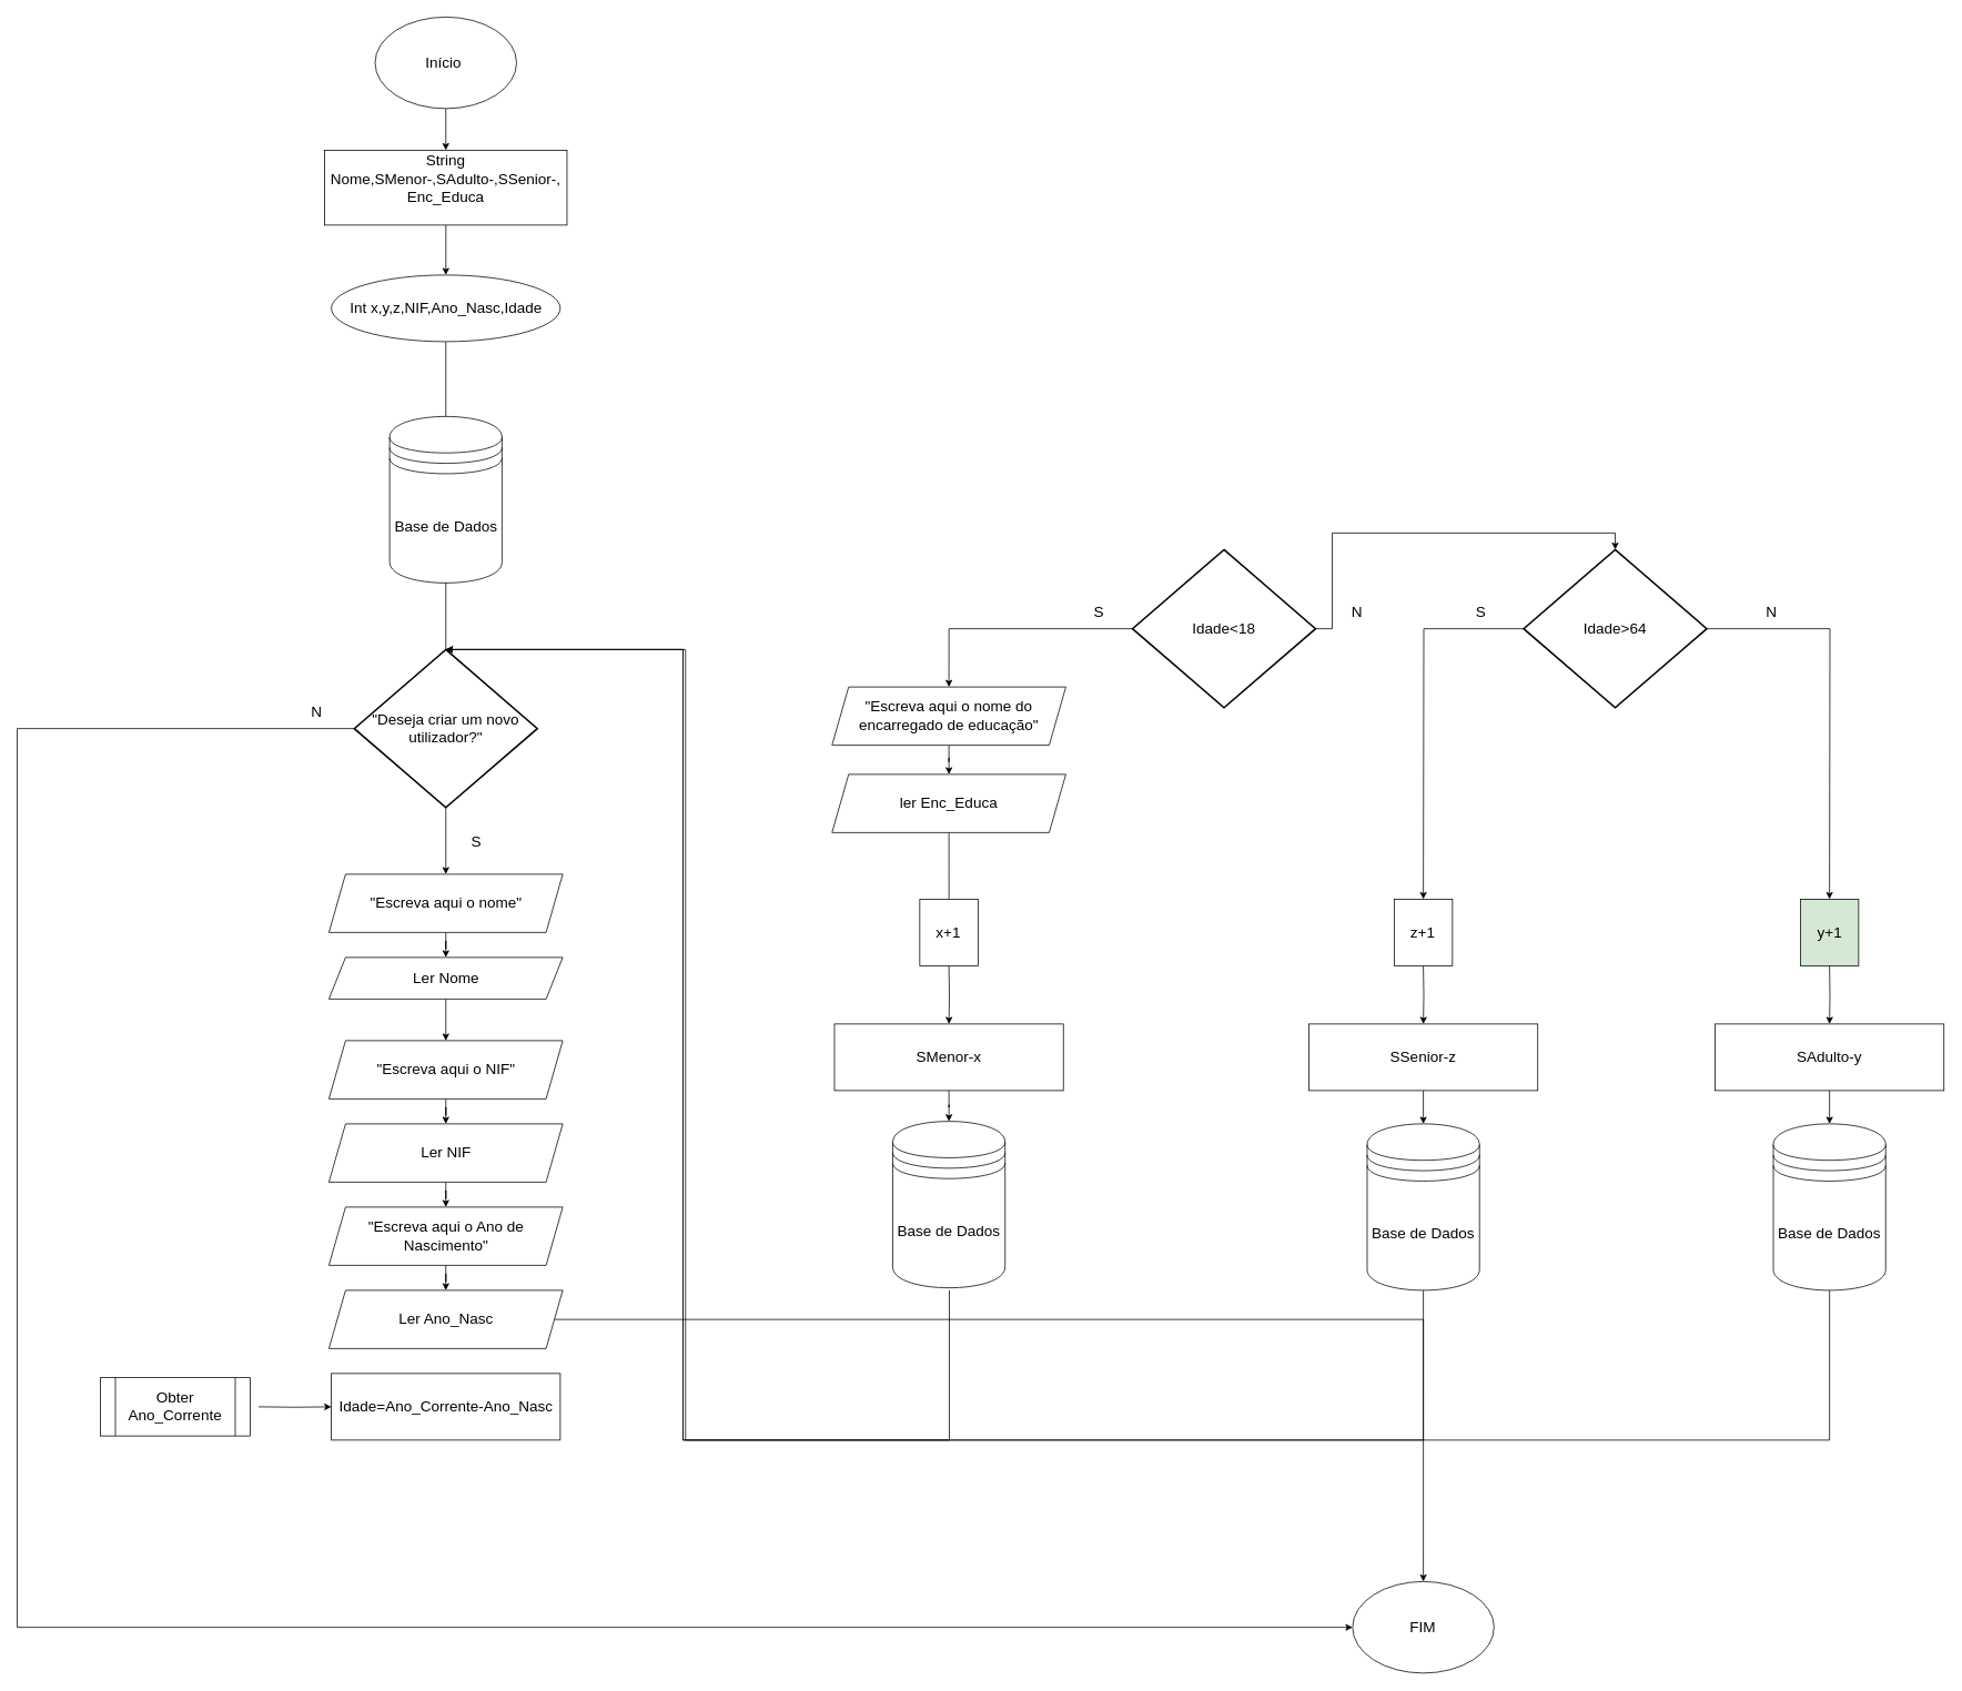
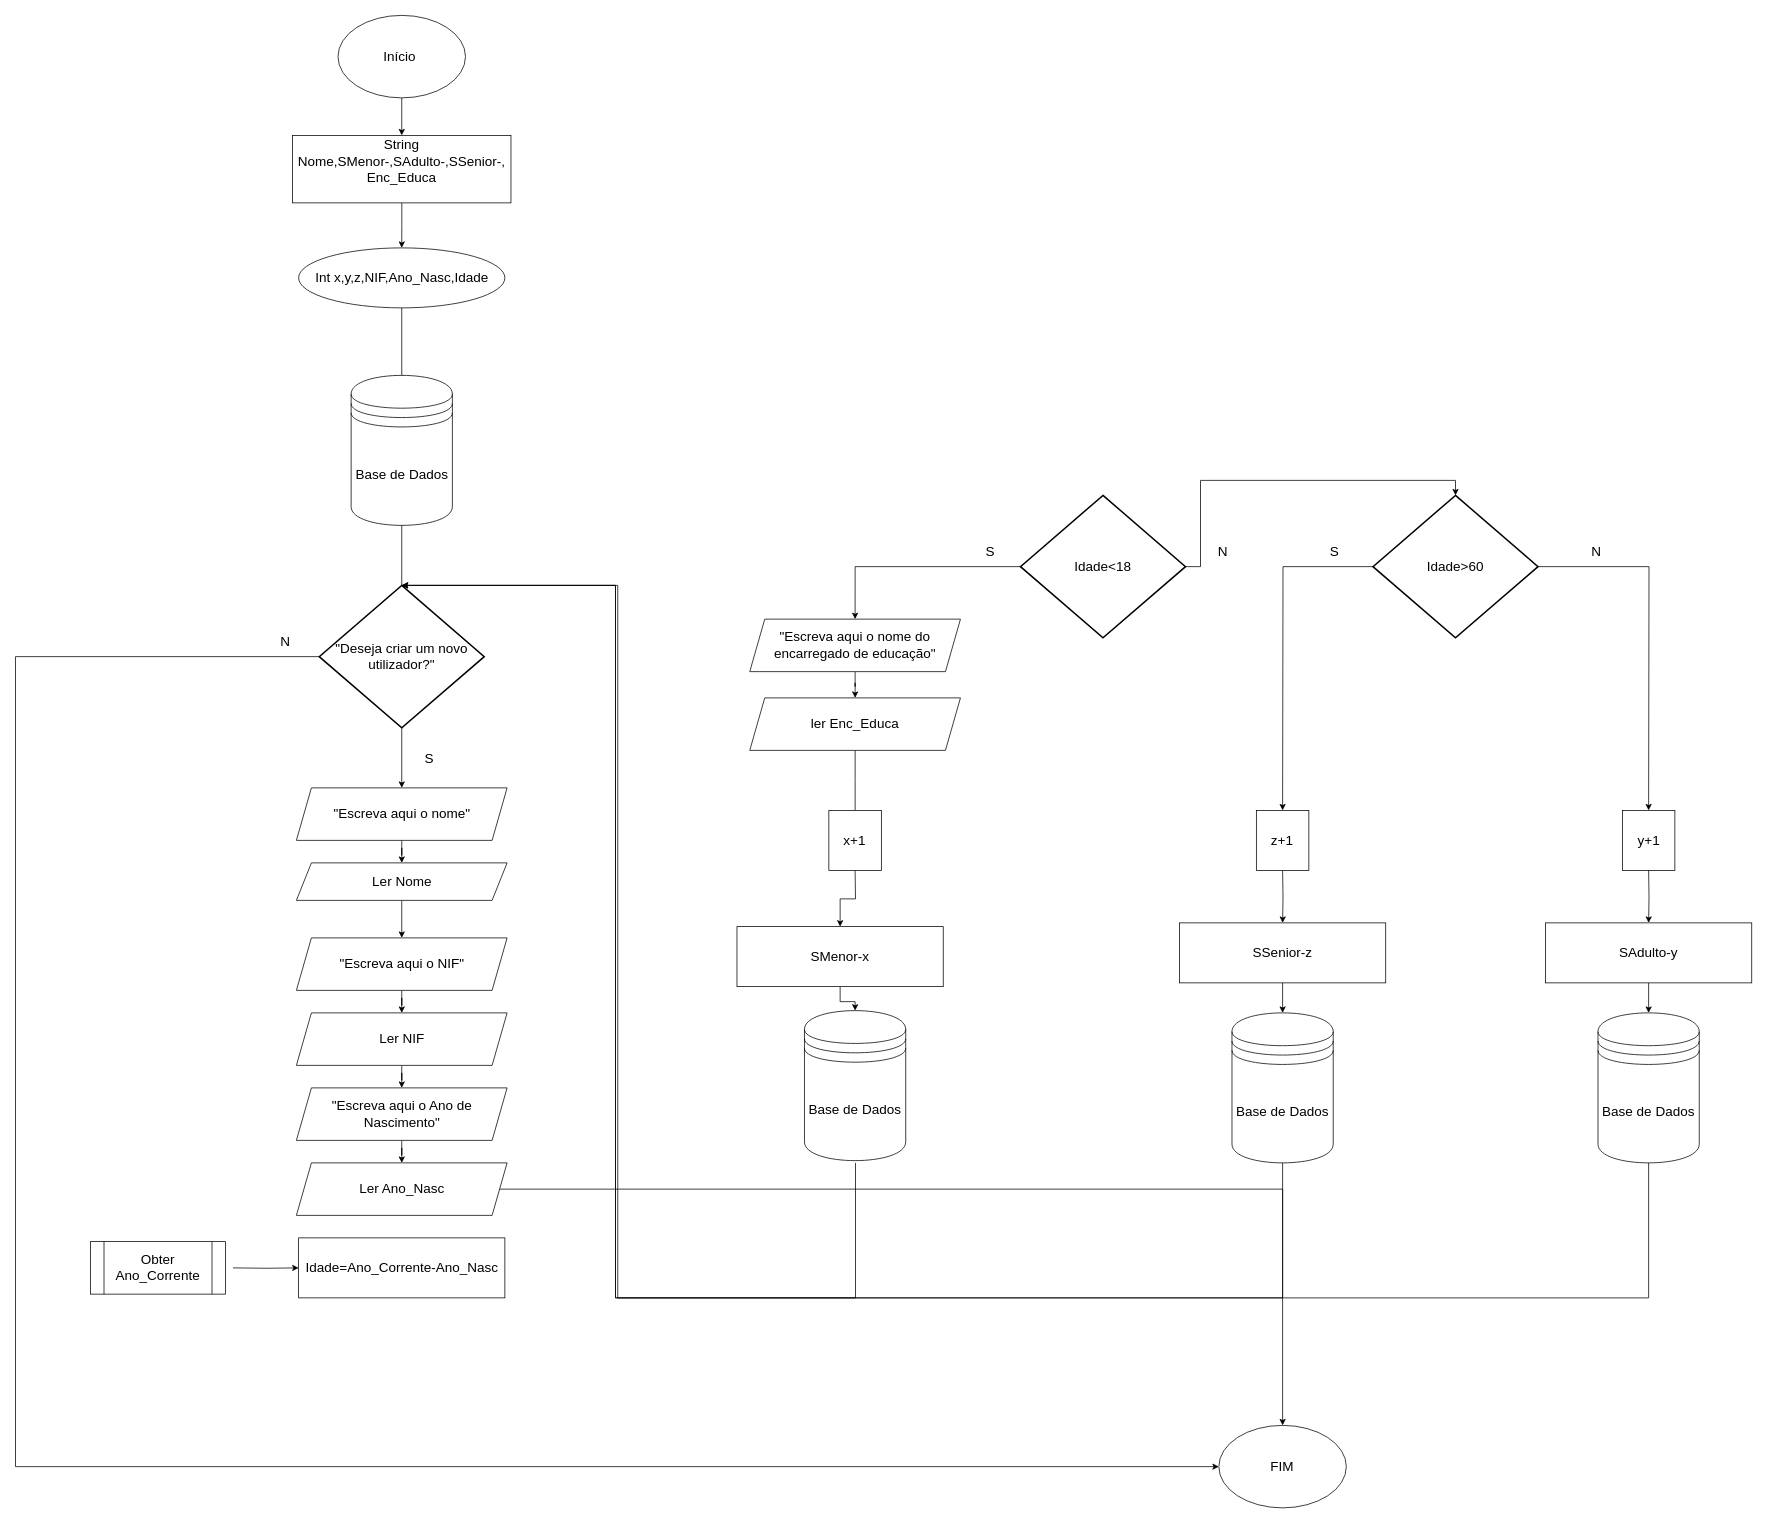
- <mxCell id="34" value="Idade&amp;gt;64" style="strokeWidth=2;html=1;shape=mxgraph.flowchart.decision;whiteSpace=wrap;fontSize=18;" parent="1" vertex="1"><mxGeometry x="1830" width="220" height="190" as="geometry" y="660" /></mxCell>
+ <mxCell id="34" value="Idade&amp;gt;60" style="strokeWidth=2;html=1;shape=mxgraph.flowchart.decision;whiteSpace=wrap;fontSize=18;" parent="1" vertex="1"><mxGeometry x="1830" width="220" height="190" as="geometry" y="660" /></mxCell>
- <mxCell id="51" value="y+1" style="rounded=0;whiteSpace=wrap;html=1;fontSize=18;fillColor=#d5e8d4;" parent="1" vertex="1"><mxGeometry x="2162.5" y="1080" width="70" height="80" as="geometry" /></mxCell>
+ <mxCell id="51" value="y+1" style="rounded=0;whiteSpace=wrap;html=1;fontSize=18;" parent="1" vertex="1"><mxGeometry x="2162.5" y="1080" width="70" height="80" as="geometry" /></mxCell>
- <mxCell id="36" value="SMenor-x" style="rounded=0;whiteSpace=wrap;html=1;fontSize=18;" parent="1" vertex="1"><mxGeometry x="1001.97" y="1230" width="275" height="80" as="geometry" /></mxCell>
+ <mxCell id="36" value="SMenor-x" style="rounded=0;whiteSpace=wrap;html=1;fontSize=18;" parent="1" vertex="1"><mxGeometry x="981.97" y="1235" width="275" height="80" as="geometry" /></mxCell>
